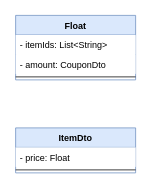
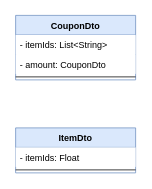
- <mxCell id="2" value="Float" style="swimlane;fontStyle=1;align=center;verticalAlign=top;childLayout=stackLayout;horizontal=1;startSize=26;horizontalStack=0;resizeParent=1;resizeParentMax=0;resizeLast=0;collapsible=1;marginBottom=0;fillColor=#dae8fc;strokeColor=#6c8ebf;" parent="1" vertex="1"><mxGeometry x="20" y="20" width="160" height="86" as="geometry" /></mxCell>
+ <mxCell id="2" value="CouponDto" style="swimlane;fontStyle=1;align=center;verticalAlign=top;childLayout=stackLayout;horizontal=1;startSize=26;horizontalStack=0;resizeParent=1;resizeParentMax=0;resizeLast=0;collapsible=1;marginBottom=0;fillColor=#dae8fc;strokeColor=#6c8ebf;" parent="1" vertex="1"><mxGeometry x="20" y="20" width="160" height="86" as="geometry" /></mxCell>
- <mxCell id="7" value="- price: Float&#10;" style="text;strokeColor=none;fillColor=#ffffff;align=left;verticalAlign=top;spacingLeft=4;spacingRight=4;overflow=hidden;rotatable=0;points=[[0,0.5],[1,0.5]];portConstraint=eastwest;" vertex="1" parent="6"><mxGeometry y="26" width="160" height="26" as="geometry" /></mxCell>
+ <mxCell id="7" value="- itemIds: Float&#10;" style="text;strokeColor=none;fillColor=#ffffff;align=left;verticalAlign=top;spacingLeft=4;spacingRight=4;overflow=hidden;rotatable=0;points=[[0,0.5],[1,0.5]];portConstraint=eastwest;" vertex="1" parent="6"><mxGeometry y="26" width="160" height="26" as="geometry" /></mxCell>
